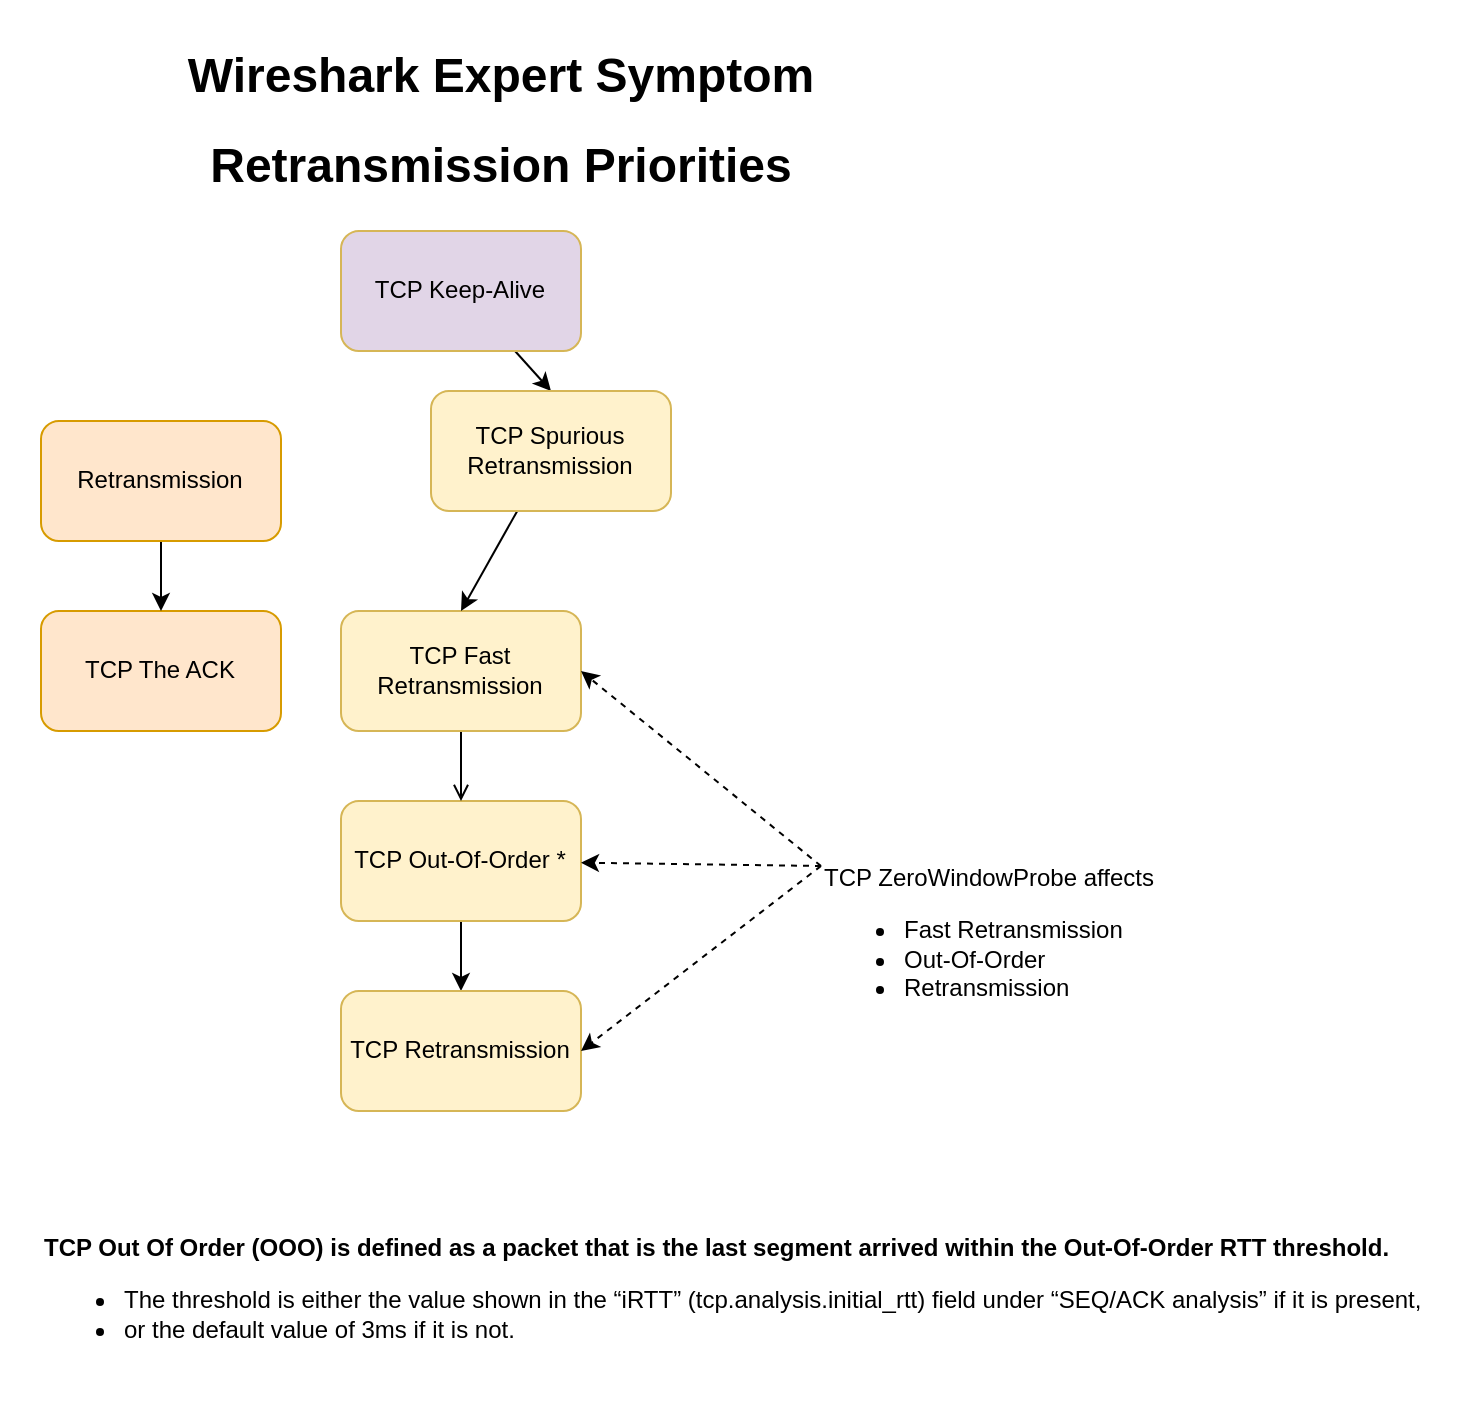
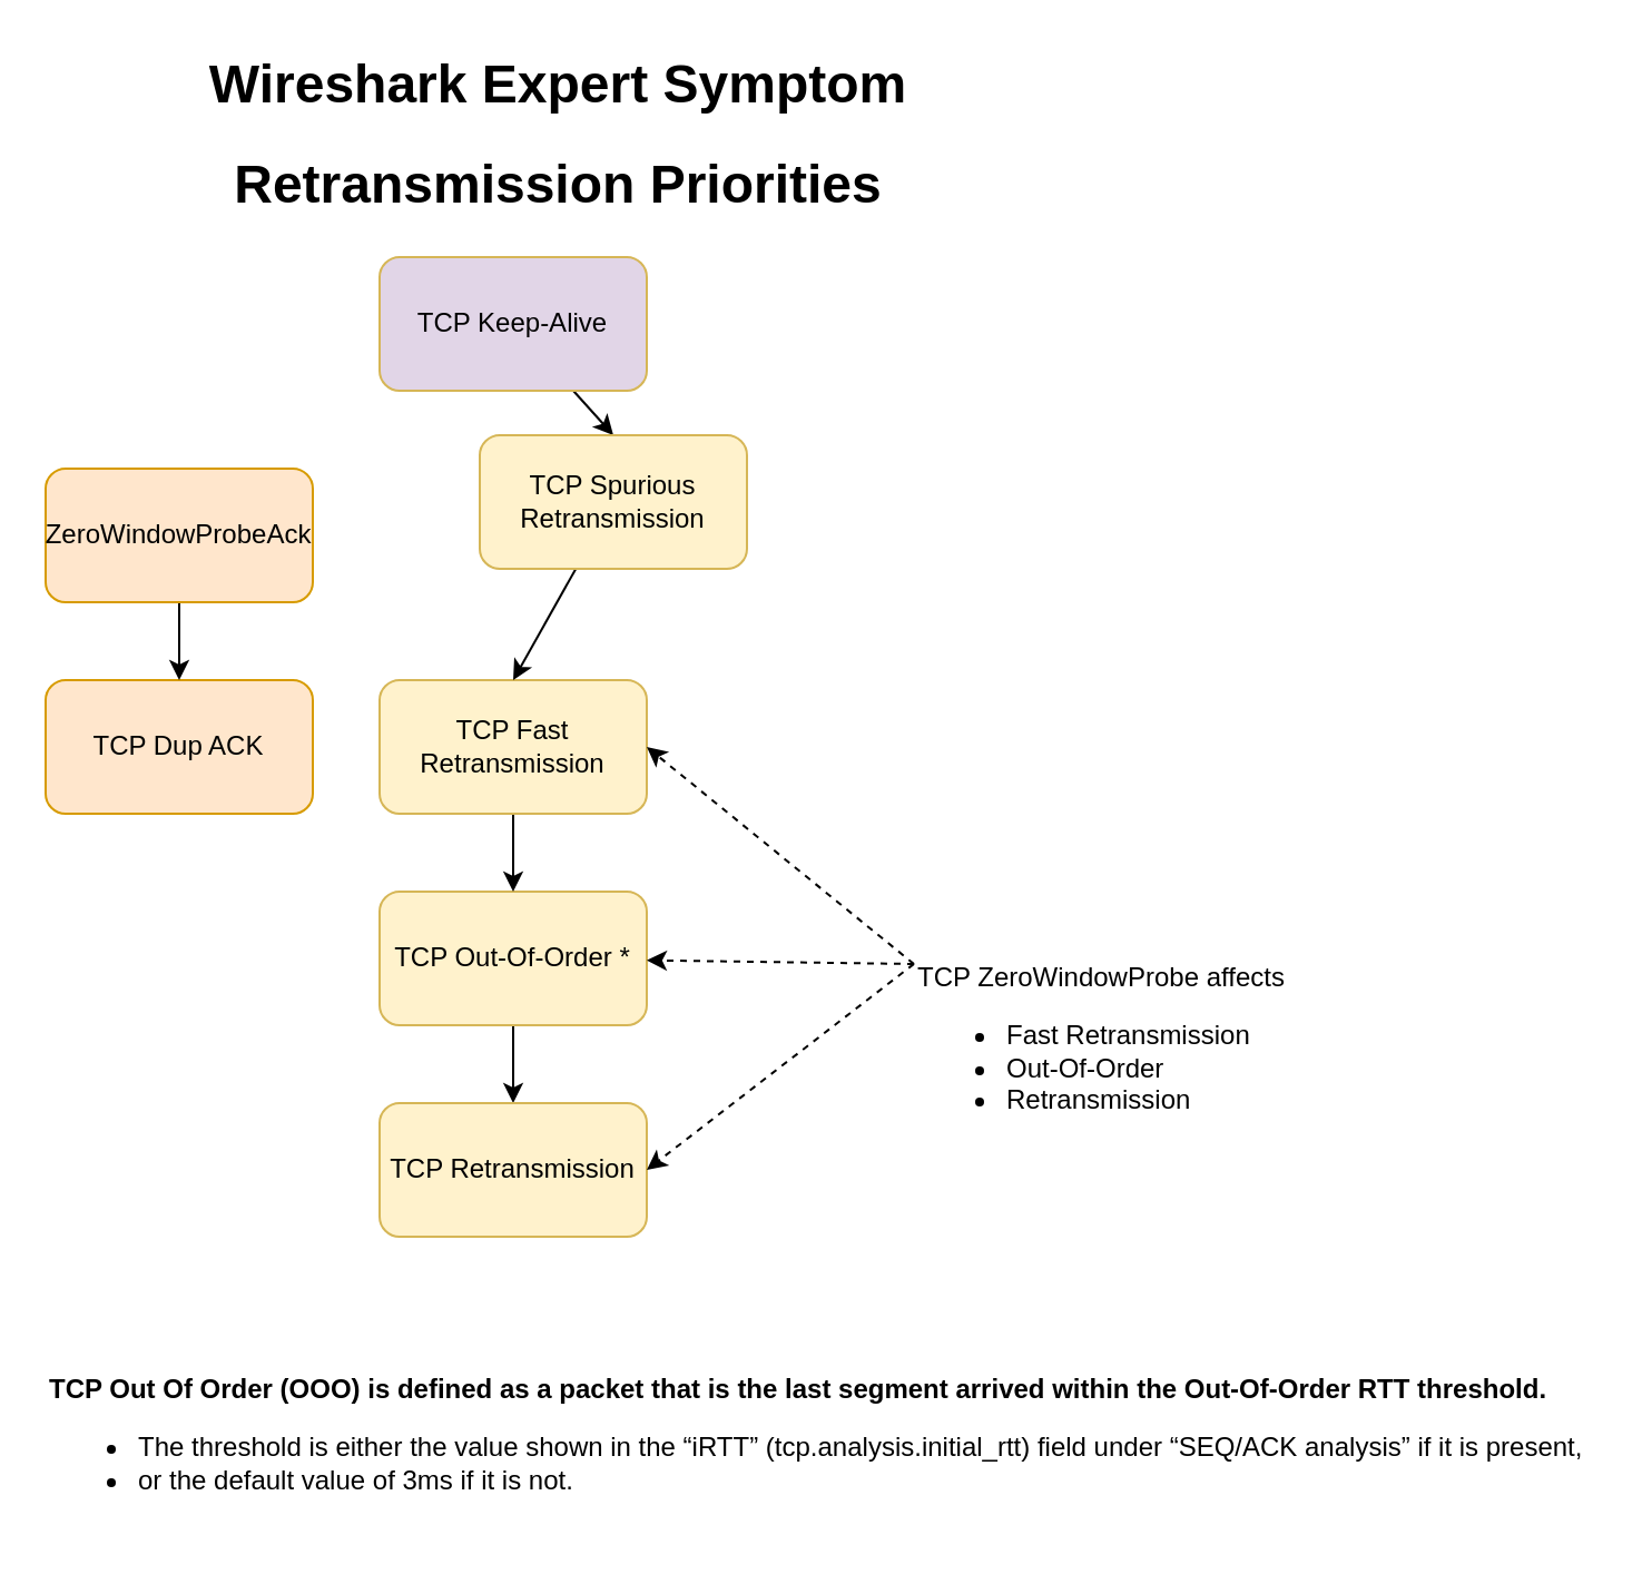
- <mxCell id="7" value="Retransmission" style="rounded=1;whiteSpace=wrap;html=1;fillColor=#ffe6cc;strokeColor=#d79b00;" parent="1" vertex="1"><mxGeometry x="20" y="210" width="120" height="60" as="geometry" /></mxCell>
+ <mxCell id="7" value="ZeroWindowProbeAck" style="rounded=1;whiteSpace=wrap;html=1;fillColor=#ffe6cc;strokeColor=#d79b00;" parent="1" vertex="1"><mxGeometry x="20" y="210" width="120" height="60" as="geometry" /></mxCell>
- <mxCell id="5" value="TCP The ACK" style="rounded=1;whiteSpace=wrap;html=1;fillColor=#ffe6cc;strokeColor=#d79b00;" parent="1" vertex="1"><mxGeometry x="20" y="305" width="120" height="60" as="geometry" /></mxCell>
+ <mxCell id="5" value="TCP Dup ACK" style="rounded=1;whiteSpace=wrap;html=1;fillColor=#ffe6cc;strokeColor=#d79b00;" parent="1" vertex="1"><mxGeometry x="20" y="305" width="120" height="60" as="geometry" /></mxCell>
- <mxCell id="10" style="edgeStyle=none;rounded=0;orthogonalLoop=1;jettySize=auto;html=1;endArrow=open;" parent="1" source="11" target="3" edge="1"><mxGeometry relative="1" as="geometry" /></mxCell>
+ <mxCell id="10" style="edgeStyle=none;rounded=0;orthogonalLoop=1;jettySize=auto;html=1;" parent="1" source="11" target="3" edge="1"><mxGeometry relative="1" as="geometry" /></mxCell>
